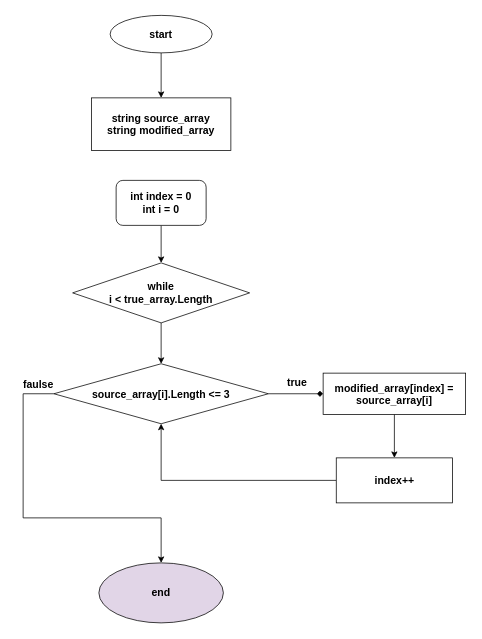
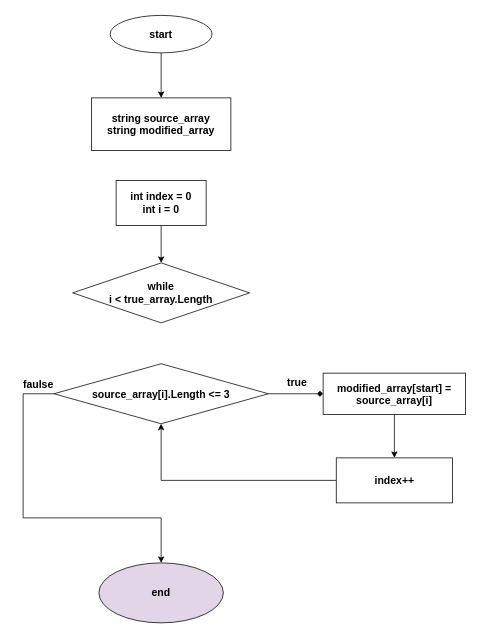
- <mxCell id="6" value="int index = 0&lt;br style=&quot;font-size: 14px;&quot;&gt;int i = 0" style="whiteSpace=wrap;html=1;fontStyle=1;fontSize=14;rounded=1;" vertex="1" parent="1"><mxGeometry x="154" y="240" width="120" height="60" as="geometry" /></mxCell>
+ <mxCell id="6" value="int index = 0&lt;br style=&quot;font-size: 14px;&quot;&gt;int i = 0" style="whiteSpace=wrap;html=1;fontStyle=1;fontSize=14;" vertex="1" parent="1"><mxGeometry x="154" y="240" width="120" height="60" as="geometry" /></mxCell>
- <mxCell id="7" value="" style="edgeStyle=orthogonalEdgeStyle;rounded=0;orthogonalLoop=1;jettySize=auto;html=1;fontStyle=1;fontSize=14;" edge="1" parent="1" source="8" target="11"><mxGeometry relative="1" as="geometry" /></mxCell>
- <mxCell id="13" value="modified_array[index] = source_array[i]" style="whiteSpace=wrap;html=1;fontStyle=1;fontSize=14;" vertex="1" parent="1"><mxGeometry x="430" y="497" width="190" height="55" as="geometry" /></mxCell>
+ <mxCell id="13" value="modified_array[start] = source_array[i]" style="whiteSpace=wrap;html=1;fontStyle=1;fontSize=14;" vertex="1" parent="1"><mxGeometry x="430" y="497" width="190" height="55" as="geometry" /></mxCell>
